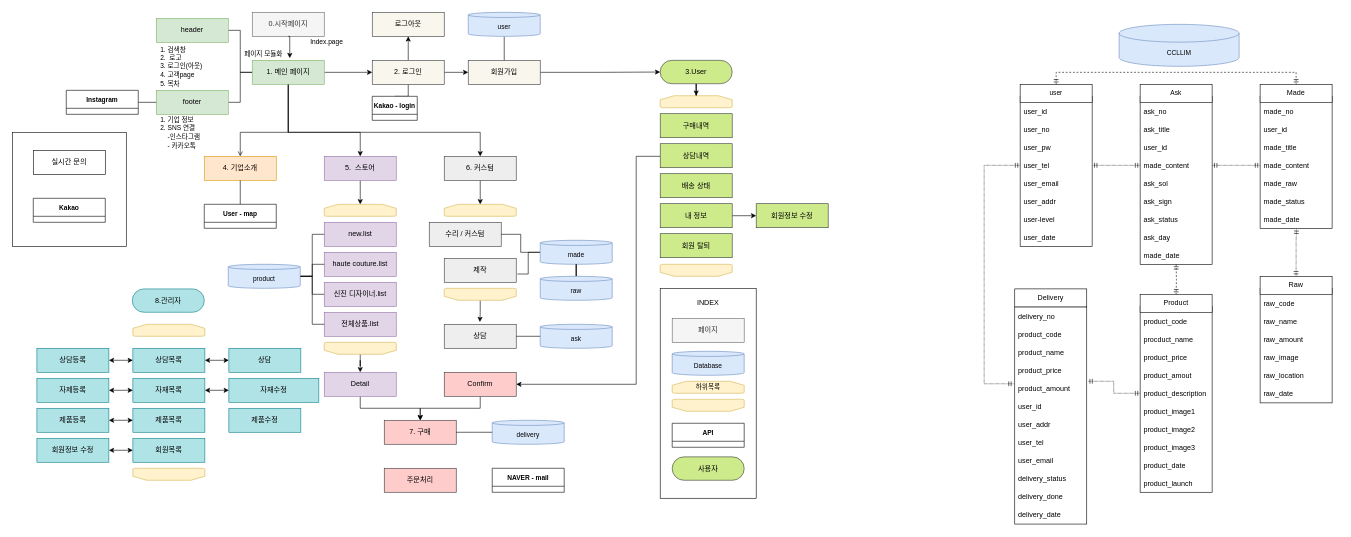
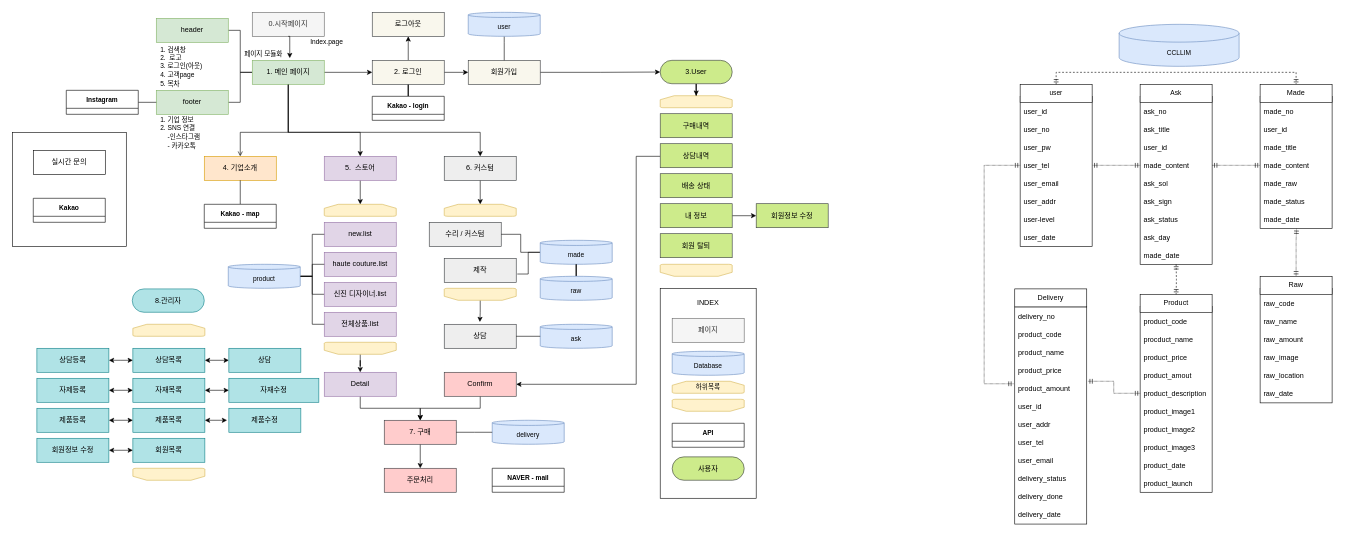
- <mxCell id="73" value="Kakao - login" style="swimlane;fontSize=11;startSize=30;" parent="1" vertex="1"><mxGeometry x="620" y="160" width="75" height="40" as="geometry"><mxRectangle x="640" y="210" width="50" height="40" as="alternateBounds" /></mxGeometry></mxCell>
+ <mxCell id="73" value="Kakao - login" style="swimlane;fontSize=11;startSize=30;" parent="1" vertex="1"><mxGeometry x="620" y="160" width="120" height="40" as="geometry"><mxRectangle x="640" y="210" width="50" height="40" as="alternateBounds" /></mxGeometry></mxCell>
- <mxCell id="48" value="User - map" style="swimlane;fontSize=11;startSize=30;" parent="1" vertex="1"><mxGeometry x="340" y="340" width="120" height="40" as="geometry"><mxRectangle x="640" y="210" width="50" height="40" as="alternateBounds" /></mxGeometry></mxCell>
+ <mxCell id="48" value="Kakao - map" style="swimlane;fontSize=11;startSize=30;" parent="1" vertex="1"><mxGeometry x="340" y="340" width="120" height="40" as="geometry"><mxRectangle x="640" y="210" width="50" height="40" as="alternateBounds" /></mxGeometry></mxCell>
+ <mxCell id="167" style="edgeStyle=orthogonalEdgeStyle;rounded=0;orthogonalLoop=1;jettySize=auto;html=1;exitX=1;exitY=0.5;exitDx=0;exitDy=0;entryX=-0.025;entryY=0.51;entryDx=0;entryDy=0;entryPerimeter=0;startArrow=classic;startFill=1;endArrow=classic;endFill=1;strokeWidth=1;" parent="1" source="151" target="166" edge="1"><mxGeometry relative="1" as="geometry" /></mxCell>
+ <mxCell id="32" style="edgeStyle=orthogonalEdgeStyle;rounded=0;orthogonalLoop=1;jettySize=auto;html=1;entryX=0.5;entryY=0;entryDx=0;entryDy=0;fontSize=11;endArrow=classic;endFill=1;" parent="1" source="33" target="71" edge="1"><mxGeometry relative="1" as="geometry" /></mxCell>
